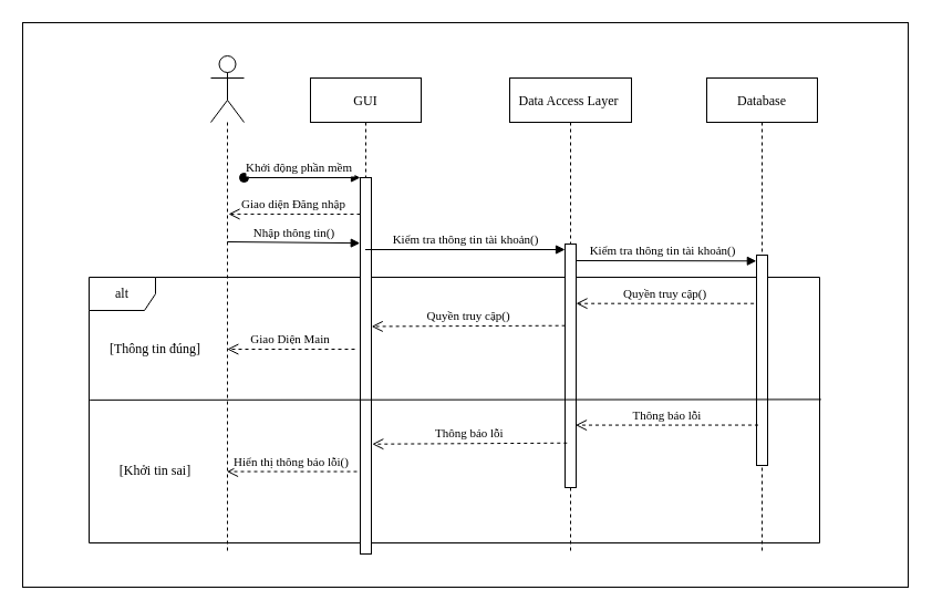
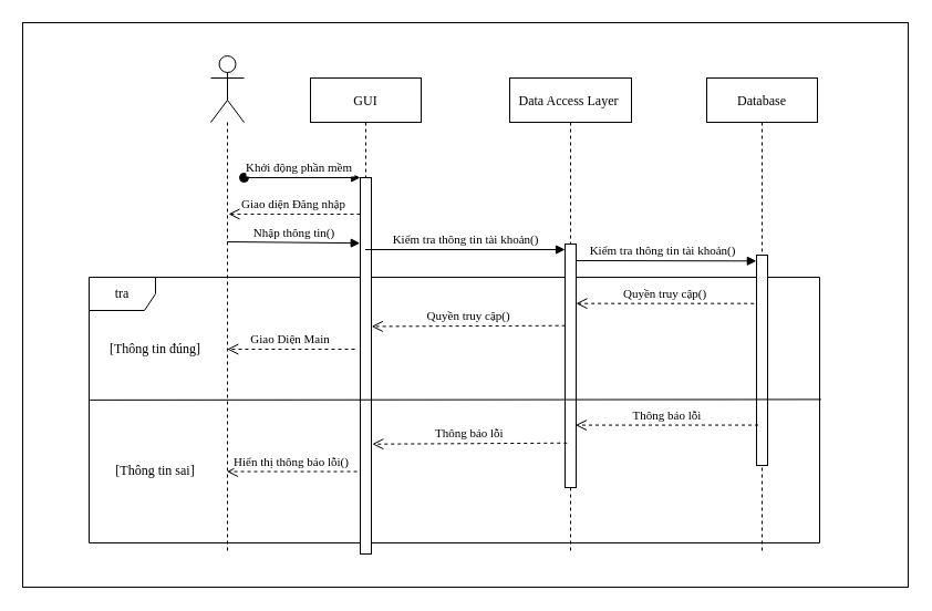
- <mxCell id="3" value="alt" style="shape=umlFrame;whiteSpace=wrap;html=1;fontFamily=Times New Roman;" parent="1" vertex="1"><mxGeometry x="80" y="250" width="660" height="240" as="geometry" /></mxCell>
+ <mxCell id="3" value="tra" style="shape=umlFrame;whiteSpace=wrap;html=1;fontFamily=Times New Roman;" parent="1" vertex="1"><mxGeometry x="80" y="250" width="660" height="240" as="geometry" /></mxCell>
- <mxCell id="21" value="[Khởi tin sai]" style="text;html=1;strokeColor=none;fillColor=none;align=center;verticalAlign=middle;whiteSpace=wrap;rounded=0;fontFamily=Times New Roman;" parent="1" vertex="1"><mxGeometry x="85" y="410" width="110" height="30" as="geometry" /></mxCell>
+ <mxCell id="21" value="[Thông tin sai]" style="text;html=1;strokeColor=none;fillColor=none;align=center;verticalAlign=middle;whiteSpace=wrap;rounded=0;fontFamily=Times New Roman;" parent="1" vertex="1"><mxGeometry x="85" y="410" width="110" height="30" as="geometry" /></mxCell>
